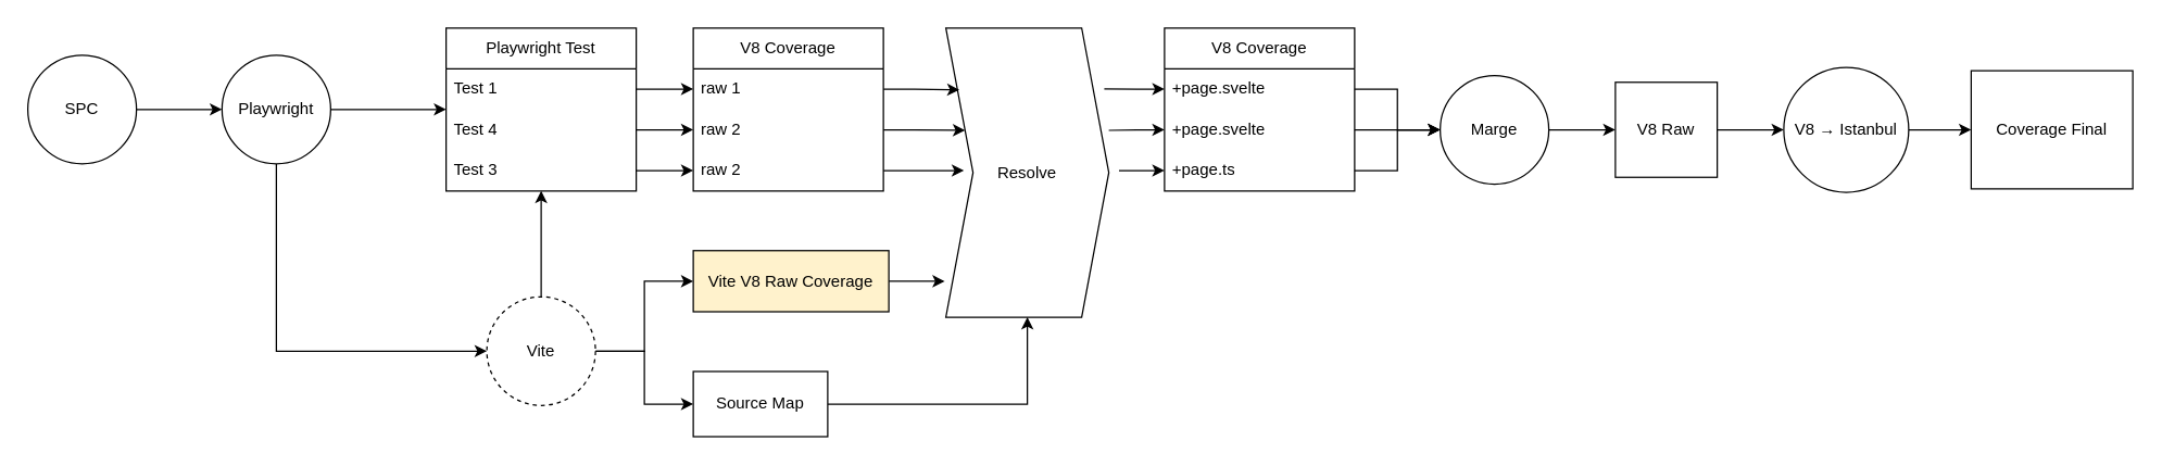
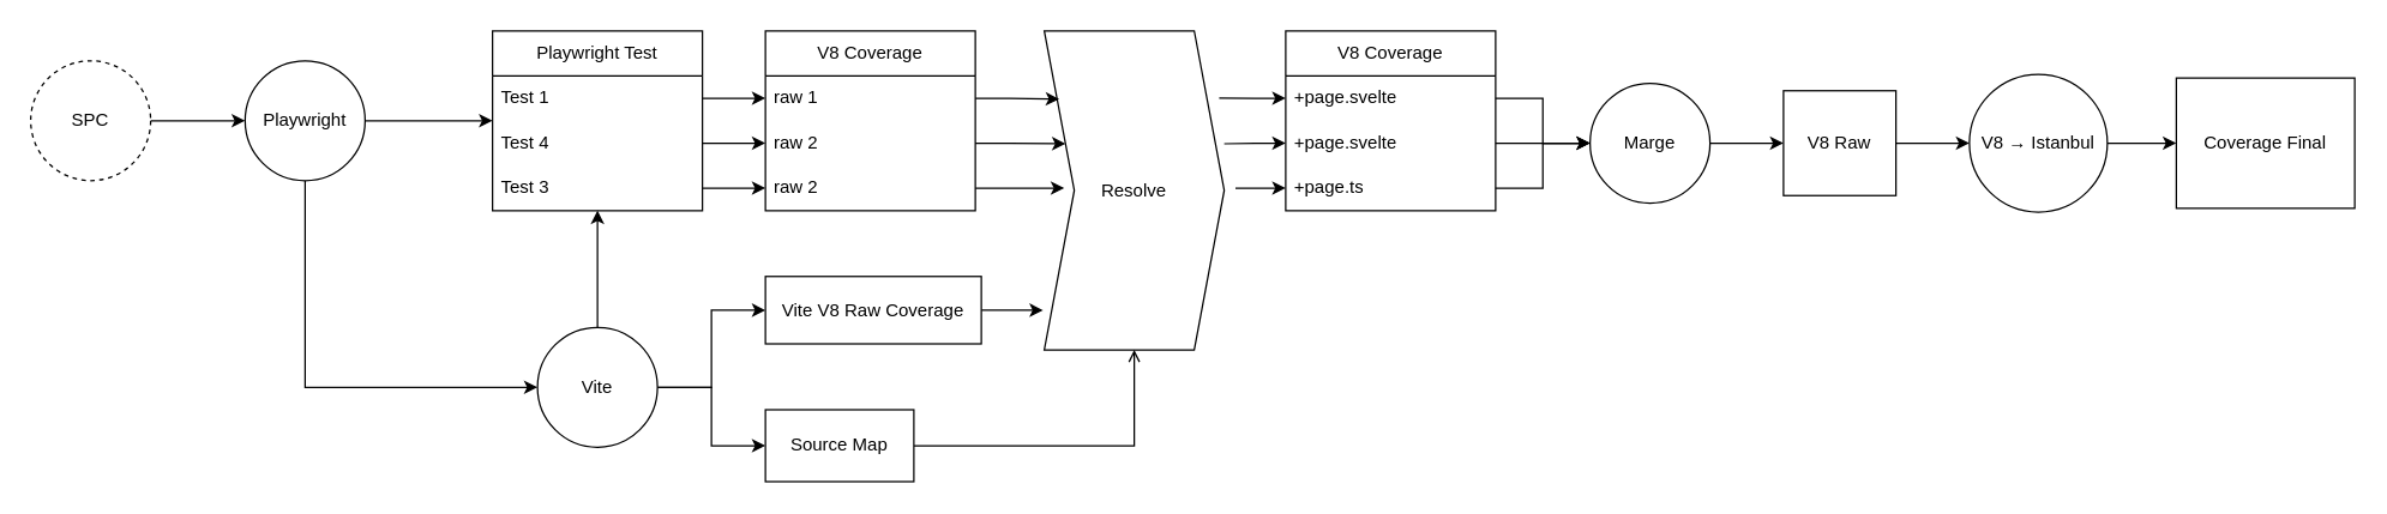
- <mxCell id="23" value="SPC" style="ellipse;whiteSpace=wrap;html=1;" vertex="1" parent="1"><mxGeometry x="20" y="40" width="80" height="80" as="geometry" /></mxCell>
+ <mxCell id="23" value="SPC" style="ellipse;whiteSpace=wrap;html=1;dashed=1;" vertex="1" parent="1"><mxGeometry x="20" y="40" width="80" height="80" as="geometry" /></mxCell>
- <mxCell id="21" value="Vite V8 Raw Coverage" style="whiteSpace=wrap;html=1;fillColor=#fff2cc;" vertex="1" parent="1"><mxGeometry x="510" y="184" width="144" height="45" as="geometry" /></mxCell>
+ <mxCell id="21" value="Vite V8 Raw Coverage" style="whiteSpace=wrap;html=1;" vertex="1" parent="1"><mxGeometry x="510" y="184" width="144" height="45" as="geometry" /></mxCell>
- <mxCell id="24" style="edgeStyle=orthogonalEdgeStyle;rounded=0;orthogonalLoop=1;jettySize=auto;html=1;" edge="1" parent="1" source="25" target="31"><mxGeometry relative="1" as="geometry" /></mxCell>
+ <mxCell id="24" style="edgeStyle=orthogonalEdgeStyle;rounded=0;orthogonalLoop=1;jettySize=auto;html=1;endArrow=open;" edge="1" parent="1" source="25" target="31"><mxGeometry relative="1" as="geometry" /></mxCell>
- <mxCell id="19" value="Vite" style="ellipse;whiteSpace=wrap;html=1;dashed=1;" vertex="1" parent="1"><mxGeometry x="358" y="218" width="80" height="80" as="geometry" /></mxCell>
+ <mxCell id="19" value="Vite" style="ellipse;whiteSpace=wrap;html=1;" vertex="1" parent="1"><mxGeometry x="358" y="218" width="80" height="80" as="geometry" /></mxCell>
